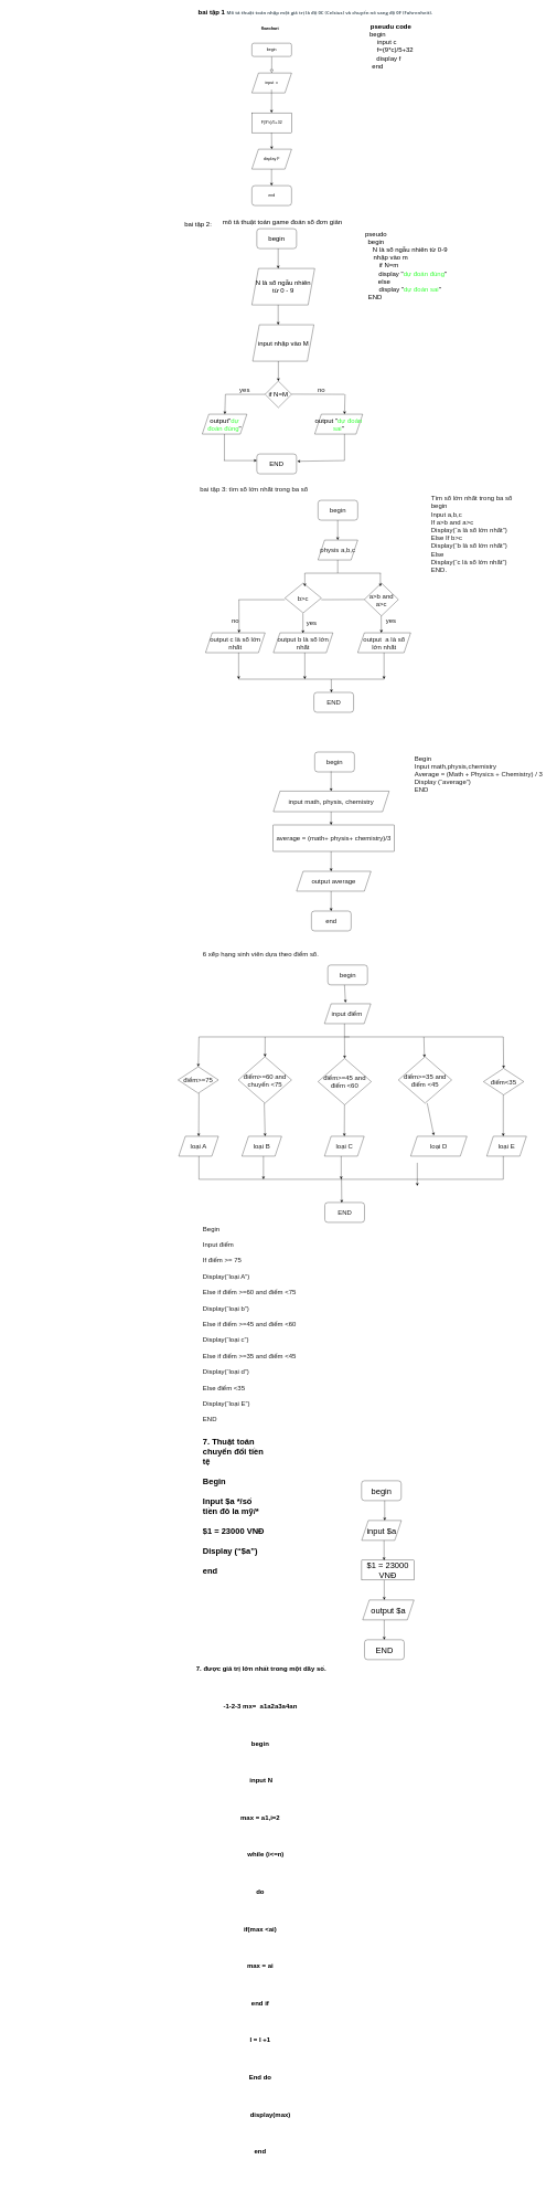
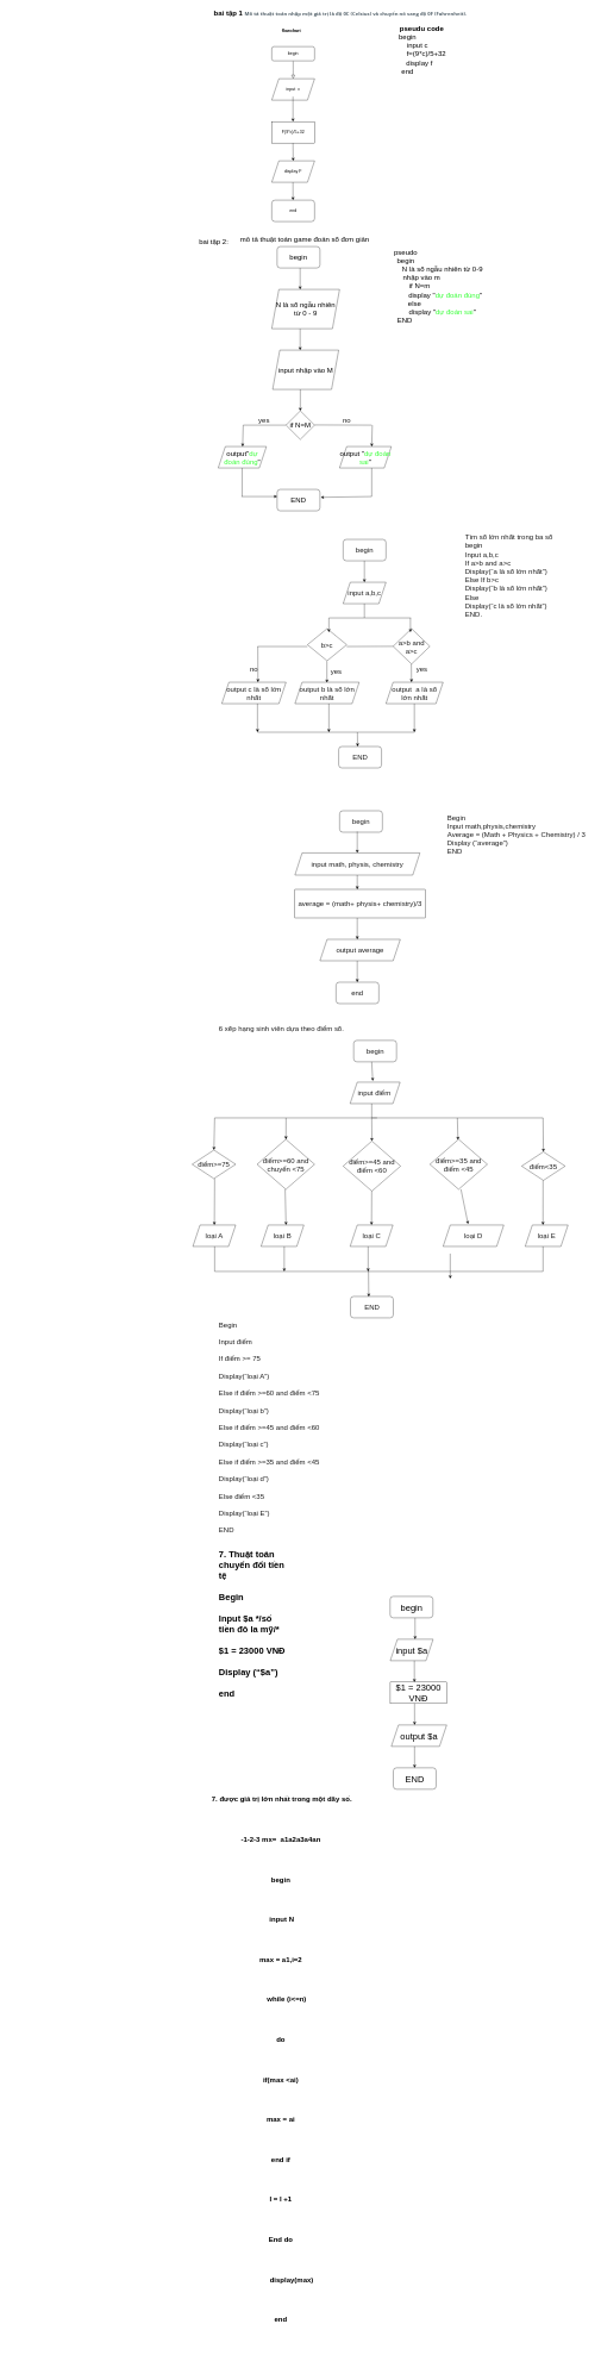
- <mxCell id="36" value="&amp;nbsp; &amp;nbsp; &amp;nbsp; &amp;nbsp; &amp;nbsp; &amp;nbsp; &amp;nbsp; &amp;nbsp; &amp;nbsp; &amp;nbsp; &amp;nbsp; &amp;nbsp; &amp;nbsp; &amp;nbsp; &amp;nbsp; &amp;nbsp; &amp;nbsp; &amp;nbsp; &amp;nbsp; &amp;nbsp; &amp;nbsp; &amp;nbsp; &amp;nbsp; &amp;nbsp; &amp;nbsp;bai tập 3: tìm số lớn nhất trong ba số&lt;br&gt;&lt;br&gt;&lt;br&gt;" style="text;html=1;align=center;verticalAlign=middle;resizable=0;points=[];autosize=1;strokeColor=none;fillColor=none;fontSize=20;fontFamily=Helvetica;fontColor=#1A1A1A;" parent="1" vertex="1"><mxGeometry x="325" y="1460" width="610" height="80" as="geometry" /></mxCell>
- <mxCell id="38" value="physis a,b,c" style="shape=parallelogram;perimeter=parallelogramPerimeter;whiteSpace=wrap;html=1;fixedSize=1;fontFamily=Helvetica;fontSize=20;fontColor=#1A1A1A;" parent="1" vertex="1"><mxGeometry x="960" y="1630" width="120" height="60" as="geometry" /></mxCell>
+ <mxCell id="38" value="input a,b,c" style="shape=parallelogram;perimeter=parallelogramPerimeter;whiteSpace=wrap;html=1;fixedSize=1;fontFamily=Helvetica;fontSize=20;fontColor=#1A1A1A;" parent="1" vertex="1"><mxGeometry x="960" y="1630" width="120" height="60" as="geometry" /></mxCell>
